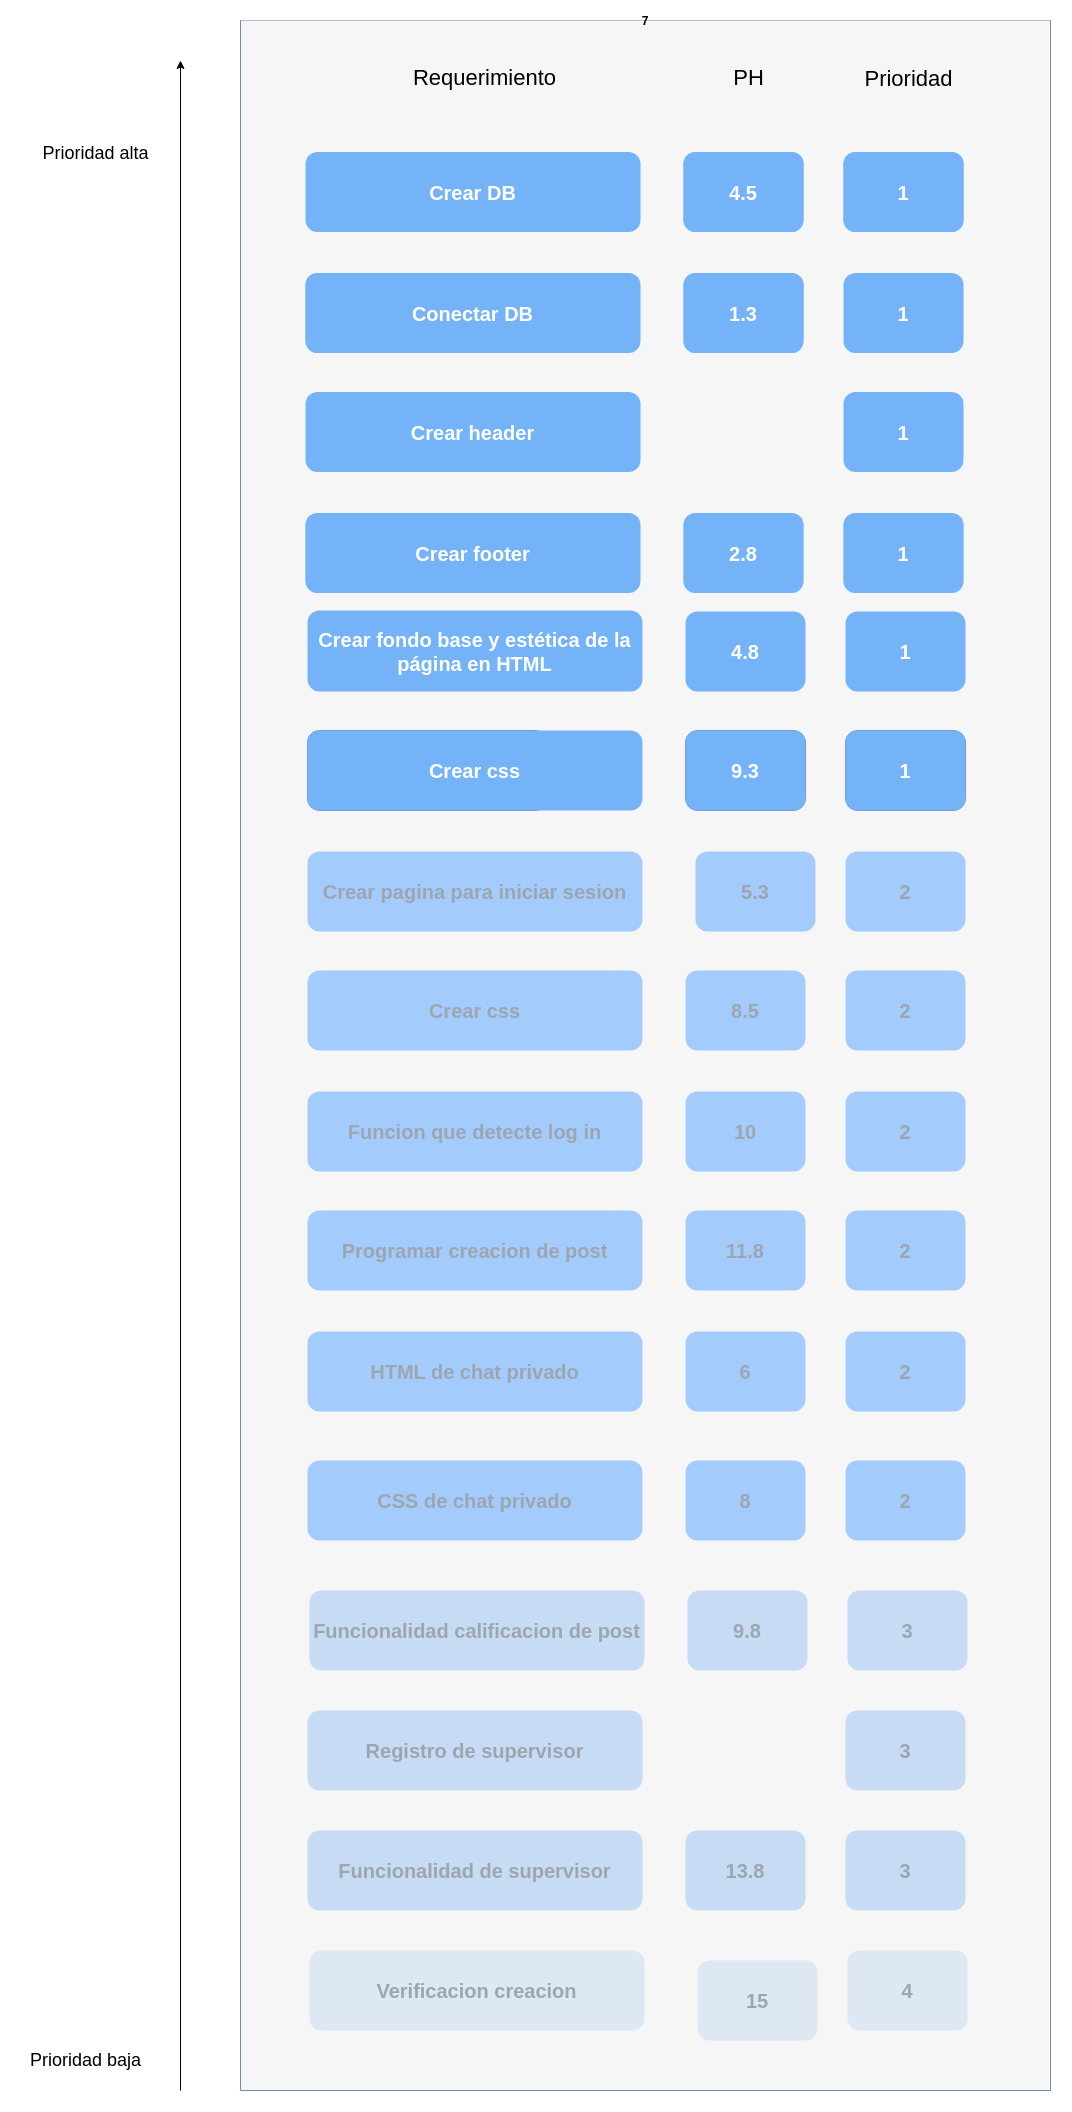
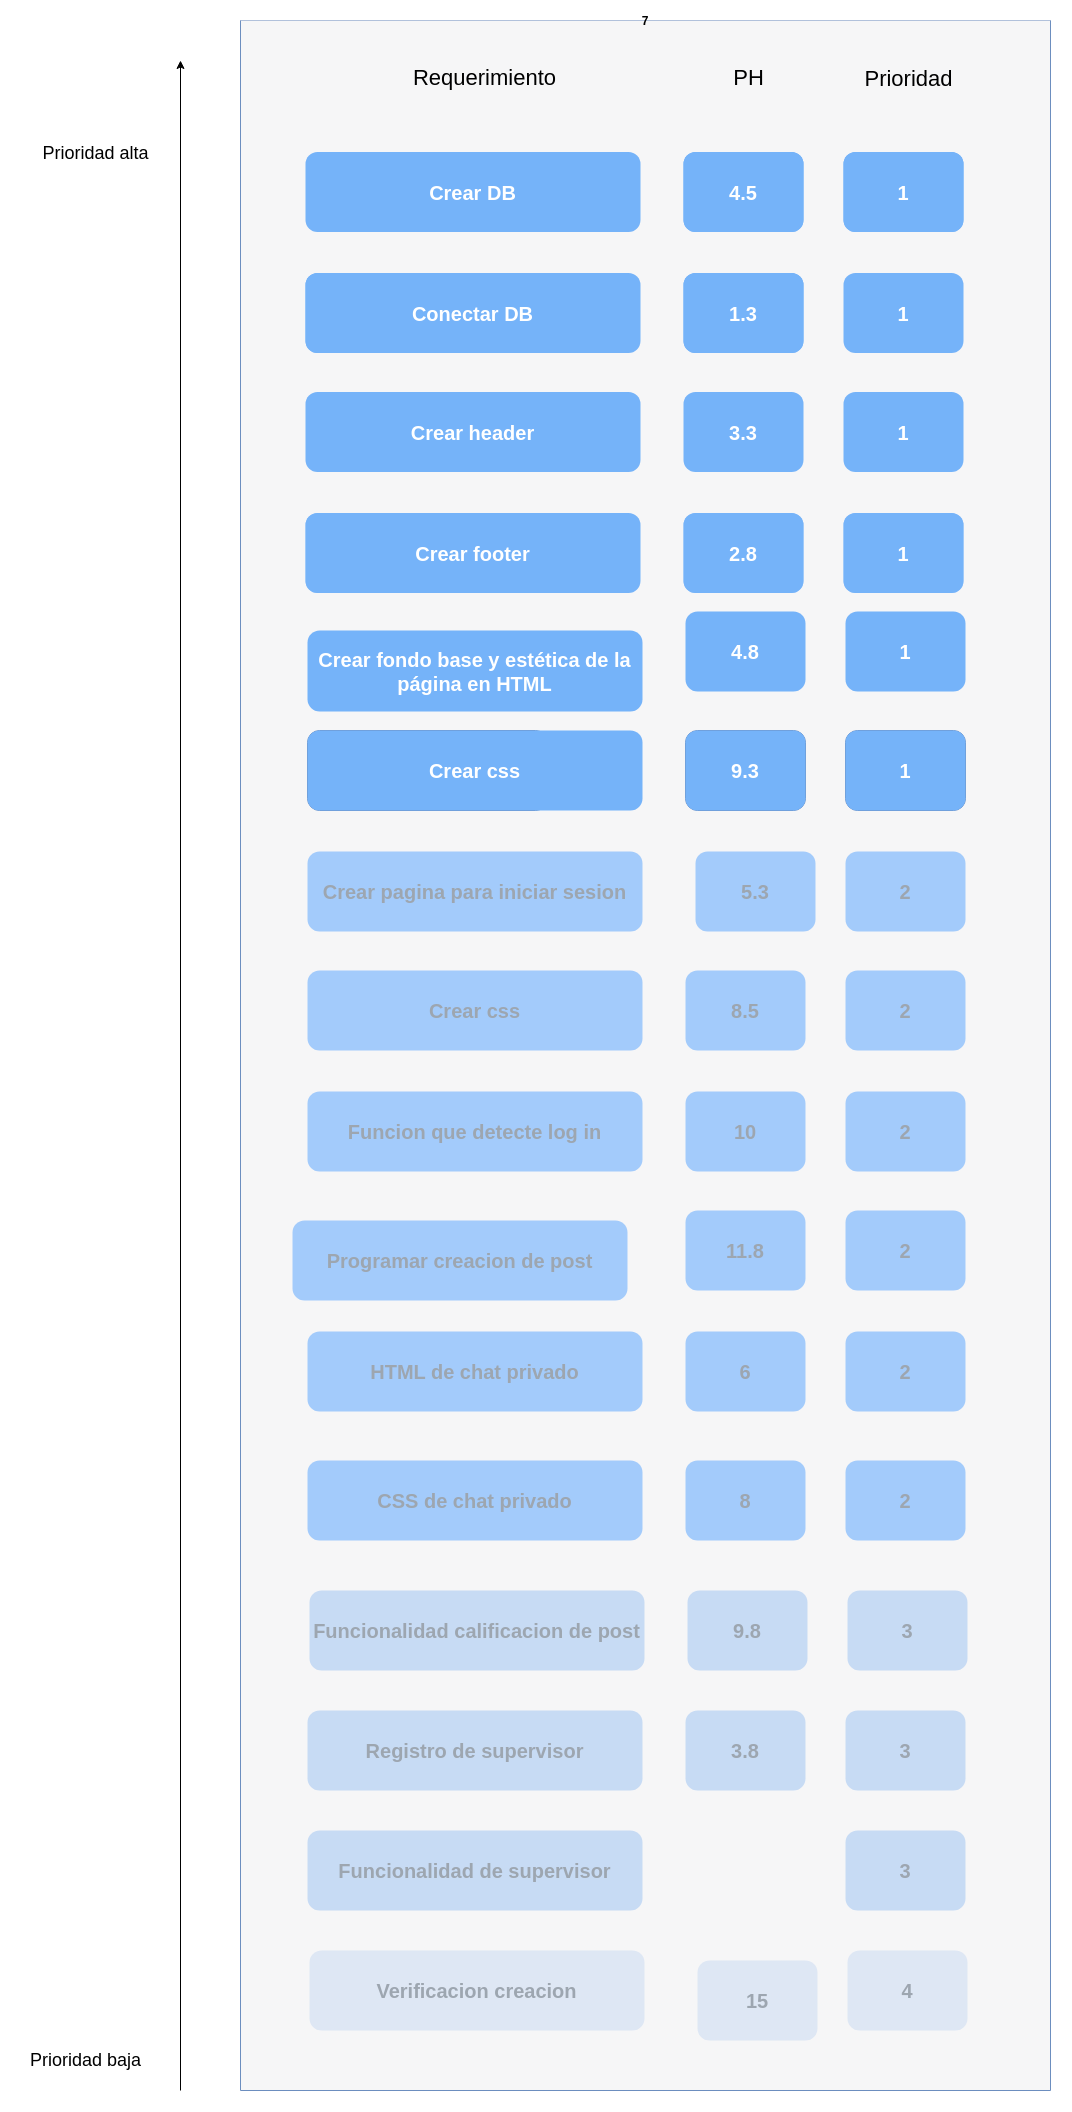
+ <mxCell id="52" value="3.3" style="rounded=1;whiteSpace=wrap;html=1;fillColor=#75b3f9;fontColor=#ffffff;strokeColor=none;gradientColor=none;fontSize=20;fontStyle=1" parent="1" vertex="1"><mxGeometry x="683" y="391.5" width="120" height="80" as="geometry" /></mxCell>
- <mxCell id="6" value="&lt;font color=&quot;#ffffff&quot;&gt;Crear fondo base y estética de la página en HTML&lt;/font&gt;" style="rounded=1;whiteSpace=wrap;html=1;fillColor=#75B3F9;fontColor=#9da6b0;strokeColor=none;gradientColor=none;fontSize=20;fontStyle=1;imageWidth=59;" parent="2" vertex="1"><mxGeometry x="67" y="590" width="335" height="81" as="geometry" /></mxCell>
+ <mxCell id="6" value="&lt;font color=&quot;#ffffff&quot;&gt;Crear fondo base y estética de la página en HTML&lt;/font&gt;" style="rounded=1;whiteSpace=wrap;html=1;fillColor=#75B3F9;fontColor=#9da6b0;strokeColor=none;gradientColor=none;fontSize=20;fontStyle=1;imageWidth=59;" parent="2" vertex="1"><mxGeometry x="67" y="610" width="335" height="81" as="geometry" /></mxCell>
- <mxCell id="21" value="Programar creacion de post" style="rounded=1;whiteSpace=wrap;html=1;fillColor=#A3CBFB;strokeColor=none;gradientColor=none;fontSize=20;fontStyle=1;fontColor=#9da6b0;imageWidth=59;" parent="2" vertex="1"><mxGeometry x="67" y="1190" width="335" height="80" as="geometry" /></mxCell>
+ <mxCell id="21" value="Programar creacion de post" style="rounded=1;whiteSpace=wrap;html=1;fillColor=#A3CBFB;strokeColor=none;gradientColor=none;fontSize=20;fontStyle=1;fontColor=#9da6b0;imageWidth=59;" parent="2" vertex="1"><mxGeometry x="52" y="1200" width="335" height="80" as="geometry" /></mxCell>
+ <mxCell id="37" value="3.8" style="rounded=1;whiteSpace=wrap;html=1;fillColor=#C7DBF4;strokeColor=none;gradientColor=none;fontSize=20;fontStyle=1;fontColor=#9da6b0;" parent="2" vertex="1"><mxGeometry x="445" y="1690" width="120" height="80" as="geometry" /></mxCell>
- <mxCell id="40" value="13.8" style="rounded=1;whiteSpace=wrap;html=1;fillColor=#C7DBF4;strokeColor=none;gradientColor=none;fontSize=20;fontStyle=1;fontColor=#9da6b0;" parent="2" vertex="1"><mxGeometry x="445" y="1810" width="120" height="80" as="geometry" /></mxCell>
